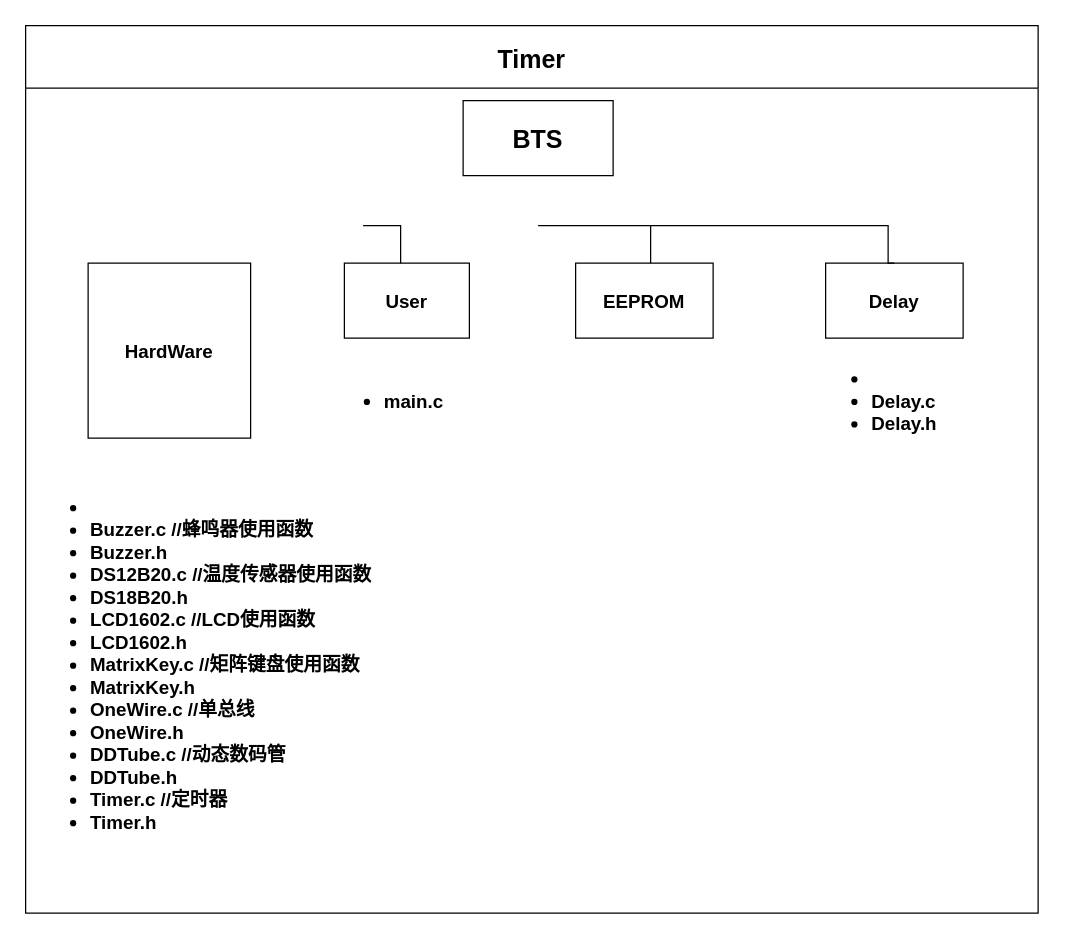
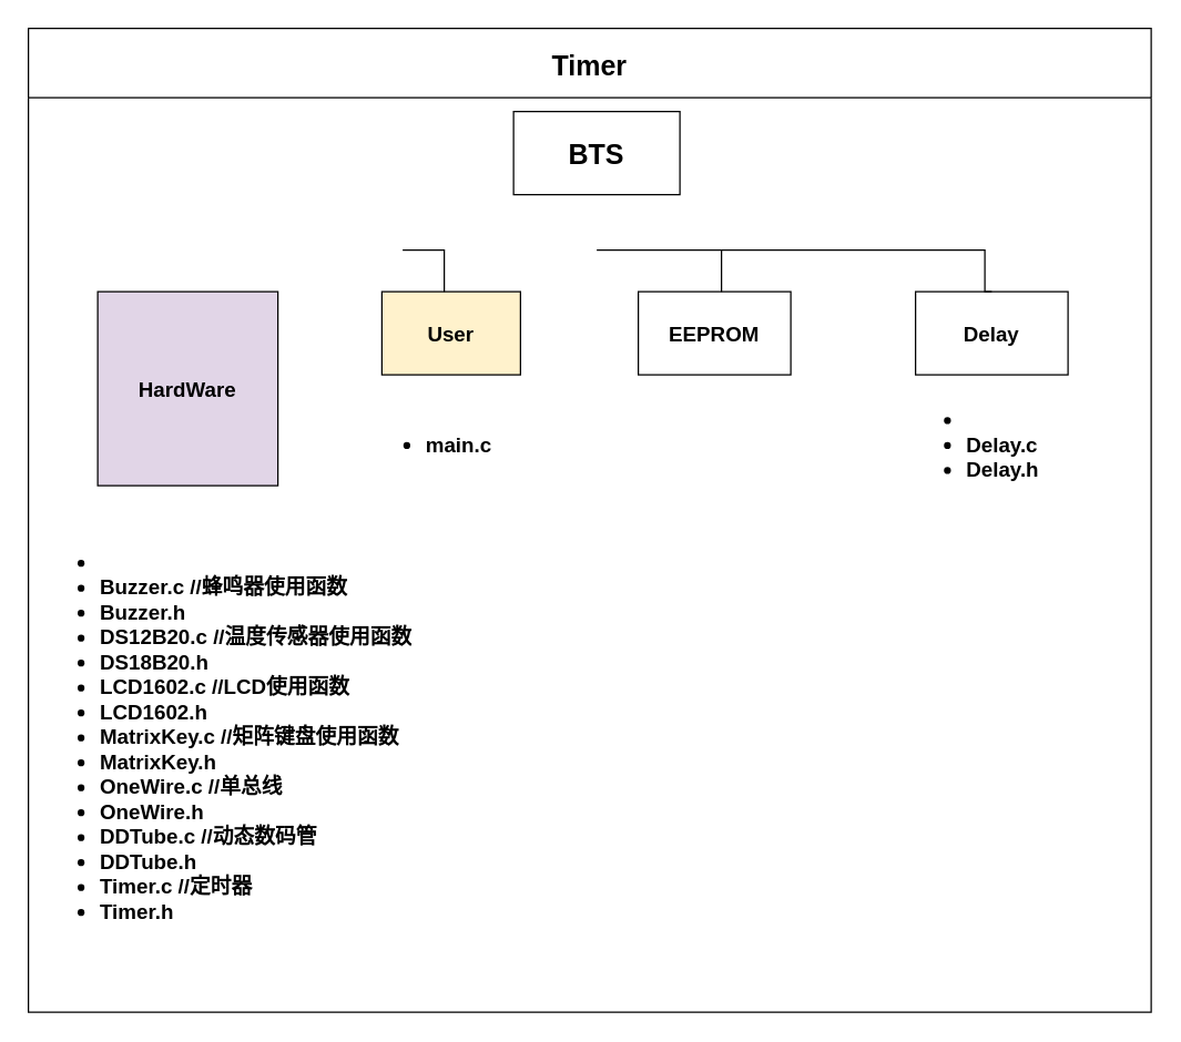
- <mxCell id="5" value="&lt;b&gt;User&lt;/b&gt;" style="whiteSpace=wrap;html=1;align=center;verticalAlign=middle;treeFolding=1;treeMoving=1;newEdgeStyle={&quot;edgeStyle&quot;:&quot;elbowEdgeStyle&quot;,&quot;startArrow&quot;:&quot;none&quot;,&quot;endArrow&quot;:&quot;none&quot;};fontSize=15;" parent="4" vertex="1"><mxGeometry x="10" width="100" height="60" as="geometry" /></mxCell>
+ <mxCell id="5" value="&lt;b&gt;User&lt;/b&gt;" style="whiteSpace=wrap;html=1;align=center;verticalAlign=middle;treeFolding=1;treeMoving=1;newEdgeStyle={&quot;edgeStyle&quot;:&quot;elbowEdgeStyle&quot;,&quot;startArrow&quot;:&quot;none&quot;,&quot;endArrow&quot;:&quot;none&quot;};fontSize=15;fillColor=#fff2cc;" parent="4" vertex="1"><mxGeometry x="10" width="100" height="60" as="geometry" /></mxCell>
- <mxCell id="12" value="&lt;b&gt;HardWare&lt;/b&gt;" style="whiteSpace=wrap;html=1;align=center;verticalAlign=middle;treeFolding=1;treeMoving=1;newEdgeStyle={&quot;edgeStyle&quot;:&quot;elbowEdgeStyle&quot;,&quot;startArrow&quot;:&quot;none&quot;,&quot;endArrow&quot;:&quot;none&quot;};fontSize=15;" parent="2" vertex="1"><mxGeometry x="50" y="190" width="130" height="140" as="geometry" /></mxCell>
+ <mxCell id="12" value="&lt;b&gt;HardWare&lt;/b&gt;" style="whiteSpace=wrap;html=1;align=center;verticalAlign=middle;treeFolding=1;treeMoving=1;newEdgeStyle={&quot;edgeStyle&quot;:&quot;elbowEdgeStyle&quot;,&quot;startArrow&quot;:&quot;none&quot;,&quot;endArrow&quot;:&quot;none&quot;};fontSize=15;fillColor=#e1d5e7;" parent="2" vertex="1"><mxGeometry x="50" y="190" width="130" height="140" as="geometry" /></mxCell>
